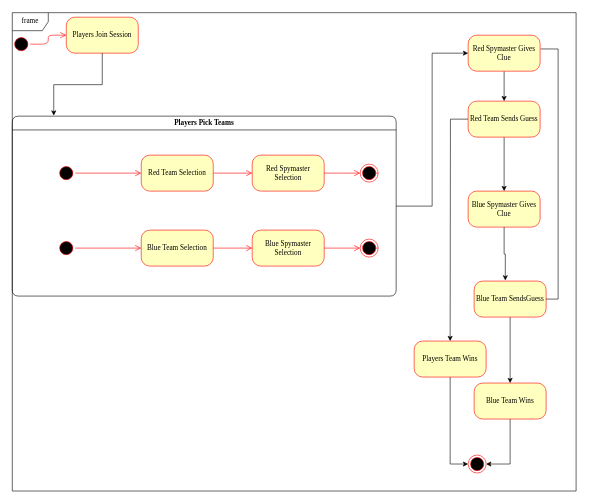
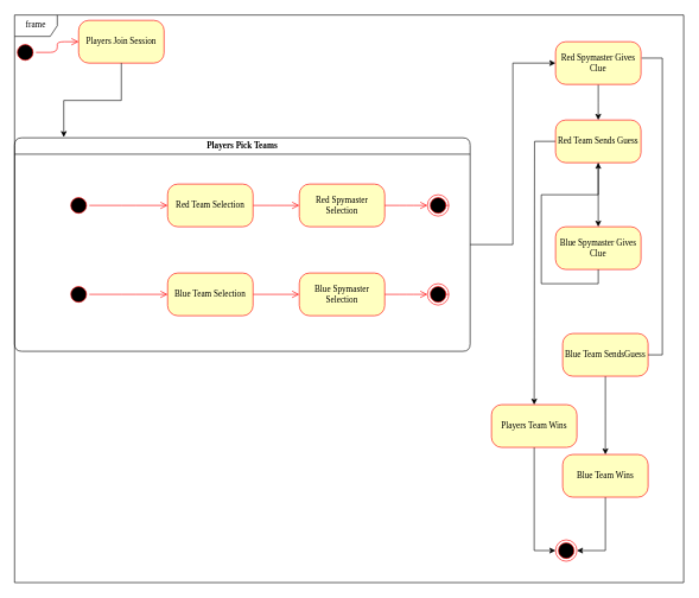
- <mxCell id="33" style="edgeStyle=orthogonalEdgeStyle;rounded=0;orthogonalLoop=1;jettySize=auto;html=1;exitX=0.5;exitY=1;exitDx=0;exitDy=0;entryX=0.433;entryY=-0.017;entryDx=0;entryDy=0;entryPerimeter=0;" edge="1" parent="1" source="30" target="32"><mxGeometry relative="1" as="geometry" /></mxCell>
+ <mxCell id="33" style="edgeStyle=orthogonalEdgeStyle;rounded=0;orthogonalLoop=1;jettySize=auto;html=1;exitX=0.5;exitY=1;exitDx=0;exitDy=0;" edge="1" parent="1" source="30" target="29"><mxGeometry relative="1" as="geometry" /></mxCell>
